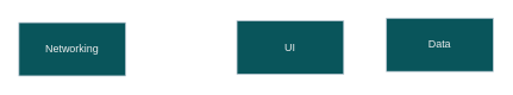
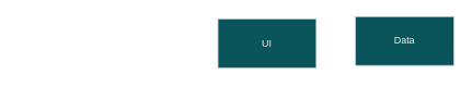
- <mxCell id="2" value="Networking" style="rounded=0;whiteSpace=wrap;html=1;strokeColor=#BAC8D3;fontColor=#EEEEEE;fillColor=#09555B;" vertex="1" parent="1"><mxGeometry x="20" y="25" width="120" height="60" as="geometry" /></mxCell>
